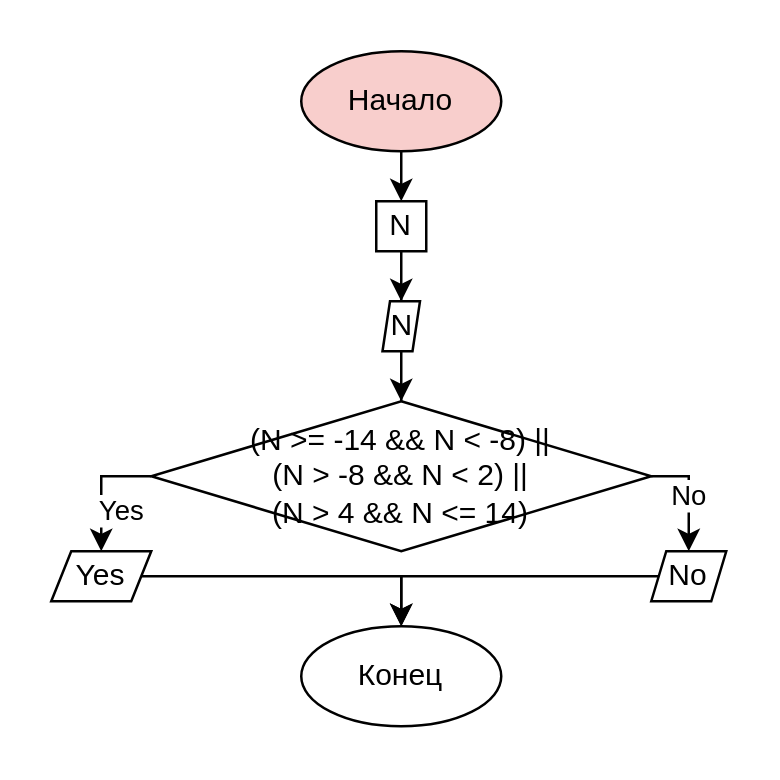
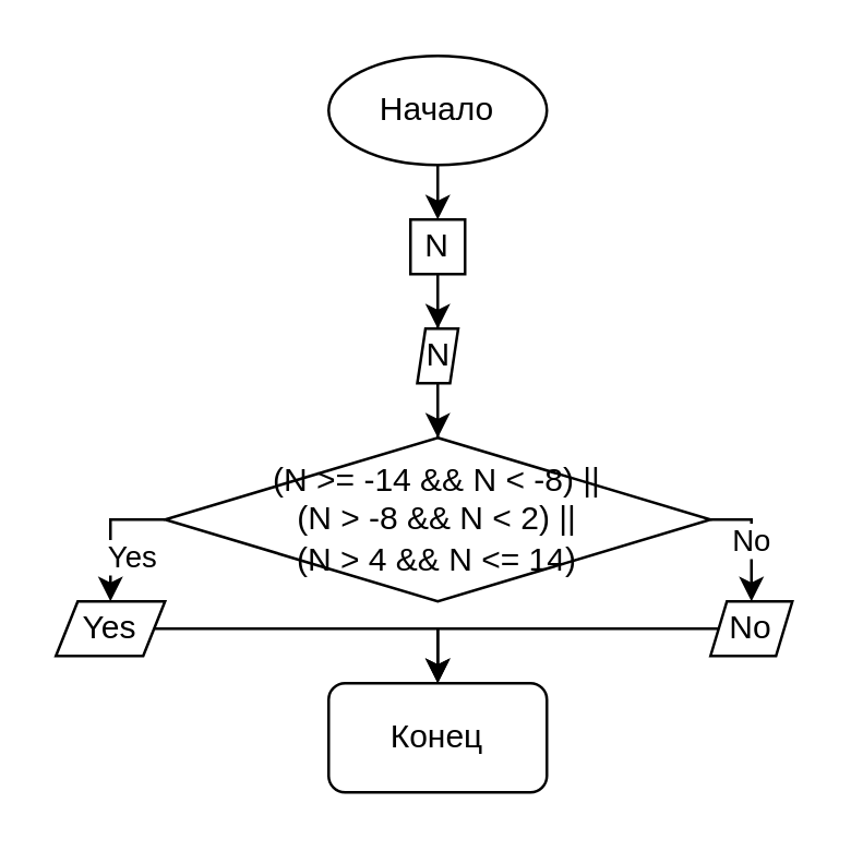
- <mxCell id="3" value="Начало" style="ellipse;whiteSpace=wrap;html=1;fillColor=#f8cecc;" vertex="1" parent="1"><mxGeometry x="120" width="80" height="40" as="geometry" y="20" /></mxCell>
+ <mxCell id="3" value="Начало" style="ellipse;whiteSpace=wrap;html=1;" vertex="1" parent="1"><mxGeometry x="120" width="80" height="40" as="geometry" y="20" /></mxCell>
- <mxCell id="6" value="Конец" style="ellipse;whiteSpace=wrap;html=1;" vertex="1" parent="1"><mxGeometry x="120" y="250" width="80" height="40" as="geometry" /></mxCell>
+ <mxCell id="6" value="Конец" style="whiteSpace=wrap;html=1;rounded=1;" vertex="1" parent="1"><mxGeometry x="120" y="250" width="80" height="40" as="geometry" /></mxCell>
